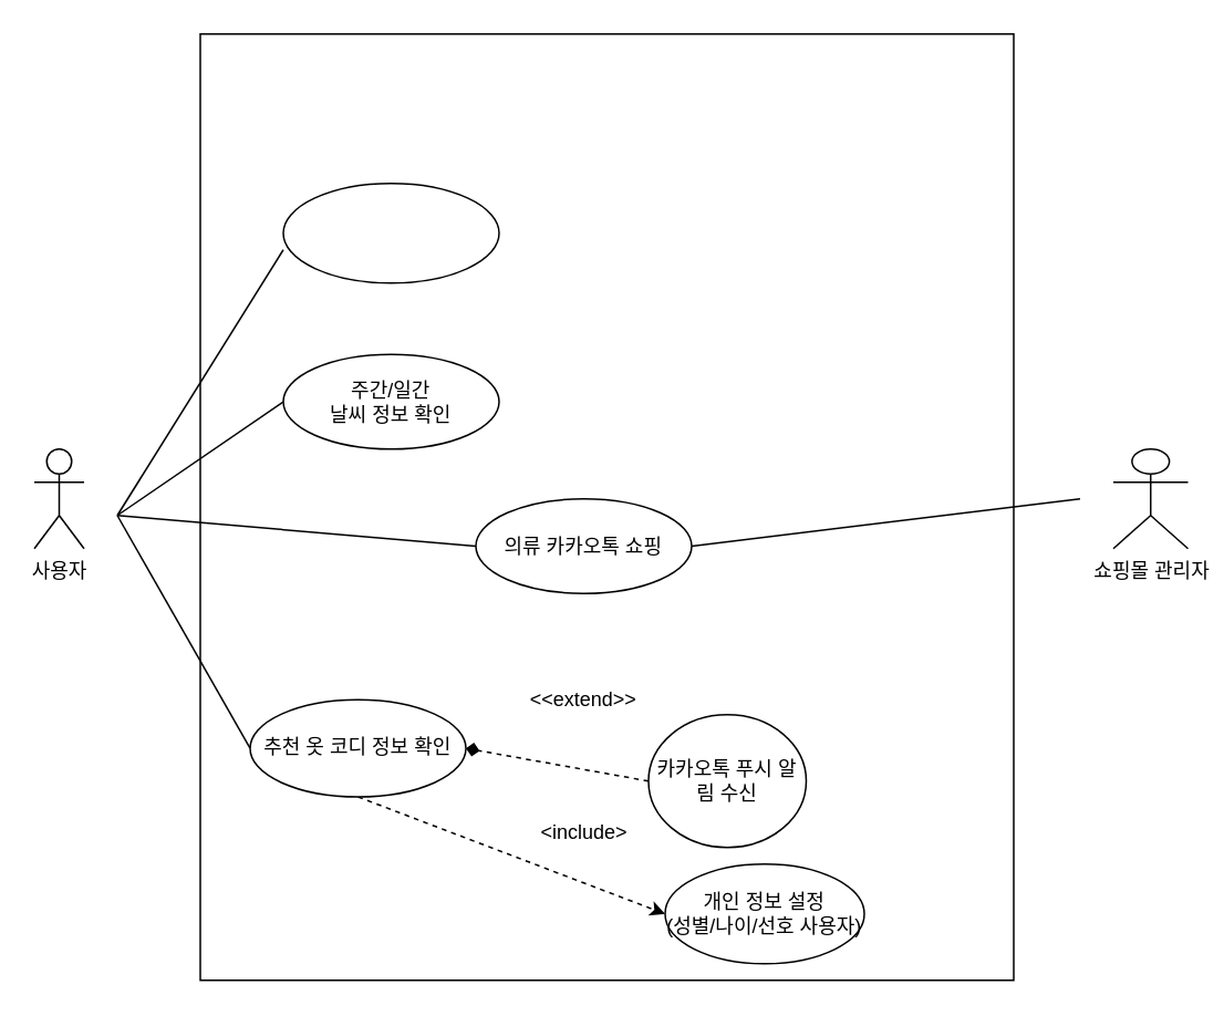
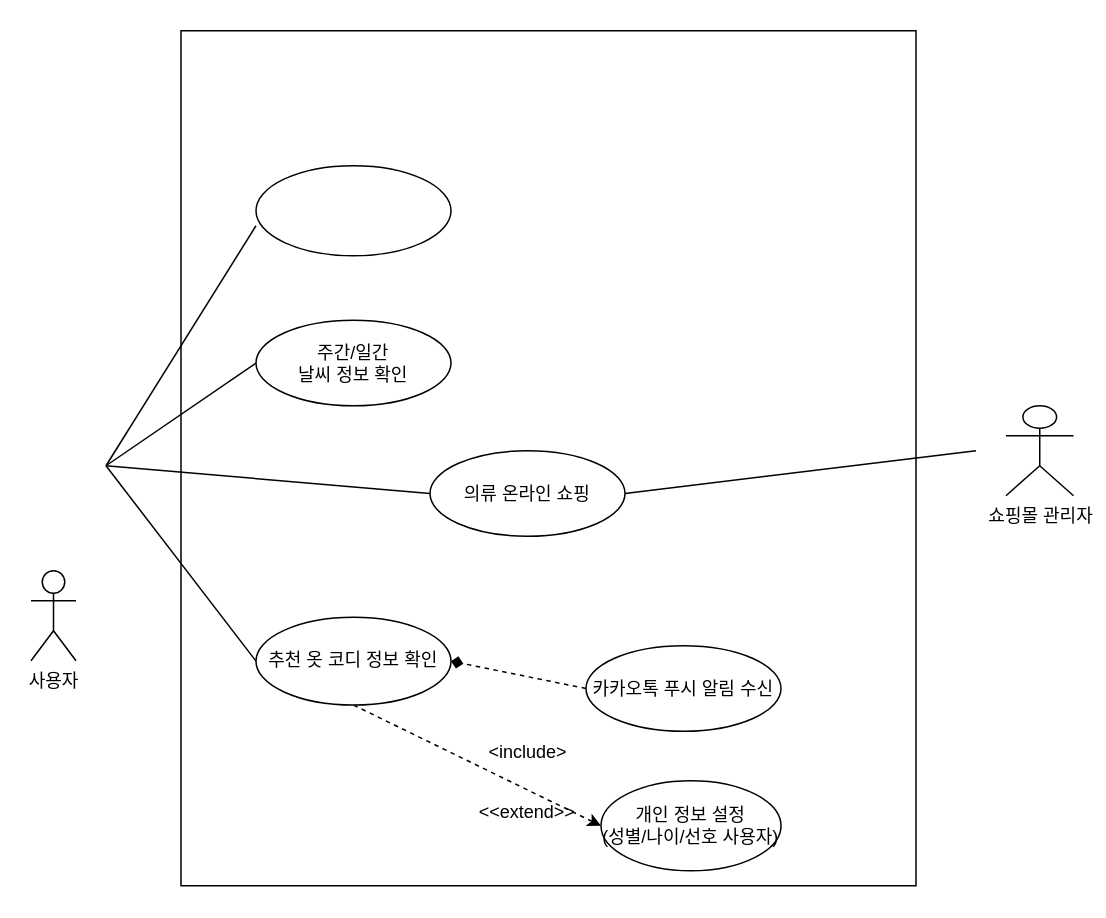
- <mxCell id="7" value="사용자" style="shape=umlActor;verticalLabelPosition=bottom;labelBackgroundColor=#ffffff;verticalAlign=top;html=1;outlineConnect=0;" parent="1" vertex="1"><mxGeometry x="20" y="270" width="30" height="60" as="geometry" /></mxCell>
+ <mxCell id="7" value="사용자" style="shape=umlActor;verticalLabelPosition=bottom;labelBackgroundColor=#ffffff;verticalAlign=top;html=1;outlineConnect=0;" parent="1" vertex="1"><mxGeometry x="20" y="380" width="30" height="60" as="geometry" /></mxCell>
- <mxCell id="19" value="의류 카카오톡 쇼핑" style="ellipse;whiteSpace=wrap;html=1;" vertex="1" parent="1"><mxGeometry x="286" y="300" width="130" height="57" as="geometry" /></mxCell>
+ <mxCell id="19" value="의류 온라인 쇼핑" style="ellipse;whiteSpace=wrap;html=1;" vertex="1" parent="1"><mxGeometry x="286" y="300" width="130" height="57" as="geometry" /></mxCell>
- <mxCell id="17" value="&amp;lt;&amp;lt;extend&amp;gt;&amp;gt;" style="text;html=1;strokeColor=none;fillColor=none;align=center;verticalAlign=middle;whiteSpace=wrap;rounded=0;" vertex="1" parent="1"><mxGeometry x="331" y="411" width="40" height="20" as="geometry" /></mxCell>
+ <mxCell id="17" value="&amp;lt;&amp;lt;extend&amp;gt;&amp;gt;" style="text;html=1;strokeColor=none;fillColor=none;align=center;verticalAlign=middle;whiteSpace=wrap;rounded=0;" vertex="1" parent="1"><mxGeometry x="331" y="531" width="40" height="20" as="geometry" /></mxCell>
- <mxCell id="10" value="추천 옷 코디 정보 확인" style="ellipse;whiteSpace=wrap;html=1;" parent="1" vertex="1"><mxGeometry x="150" y="421" width="130" height="58.543" as="geometry" /></mxCell>
+ <mxCell id="10" value="추천 옷 코디 정보 확인" style="ellipse;whiteSpace=wrap;html=1;" parent="1" vertex="1"><mxGeometry x="170" y="411" width="130" height="58.543" as="geometry" /></mxCell>
- <mxCell id="16" value="카카오톡 푸시 알림 수신" style="ellipse;whiteSpace=wrap;html=1;" vertex="1" parent="1"><mxGeometry x="390" y="430" width="95" height="80" as="geometry" /></mxCell>
+ <mxCell id="16" value="카카오톡 푸시 알림 수신" style="ellipse;whiteSpace=wrap;html=1;" vertex="1" parent="1"><mxGeometry x="390" y="430" width="130" height="57" as="geometry" /></mxCell>
